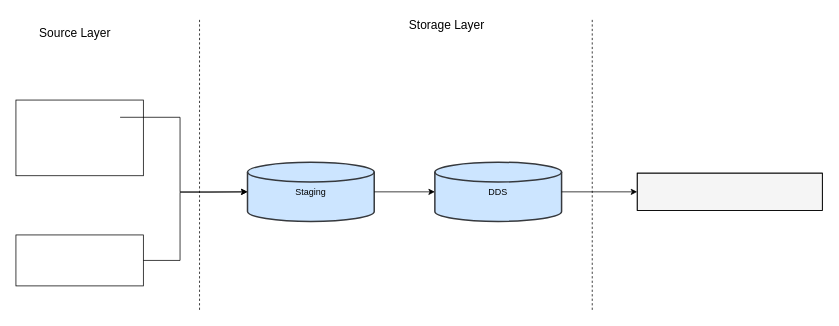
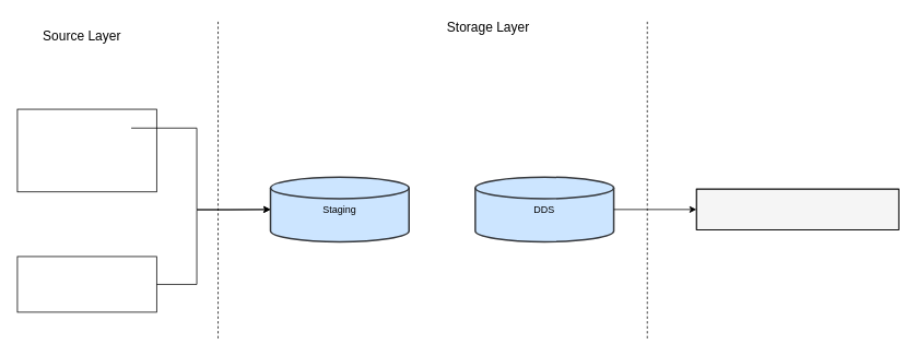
- <mxCell id="16" value="" style="endArrow=classic;html=1;exitX=1;exitY=0.5;exitDx=0;exitDy=0;exitPerimeter=0;entryX=0;entryY=0.5;entryDx=0;entryDy=0;entryPerimeter=0;" edge="1" parent="1" source="15" target="6"><mxGeometry width="50" height="50" relative="1" as="geometry"><mxPoint x="459" y="383" as="sourcePoint" /><mxPoint x="509" y="333" as="targetPoint" /></mxGeometry></mxCell>
